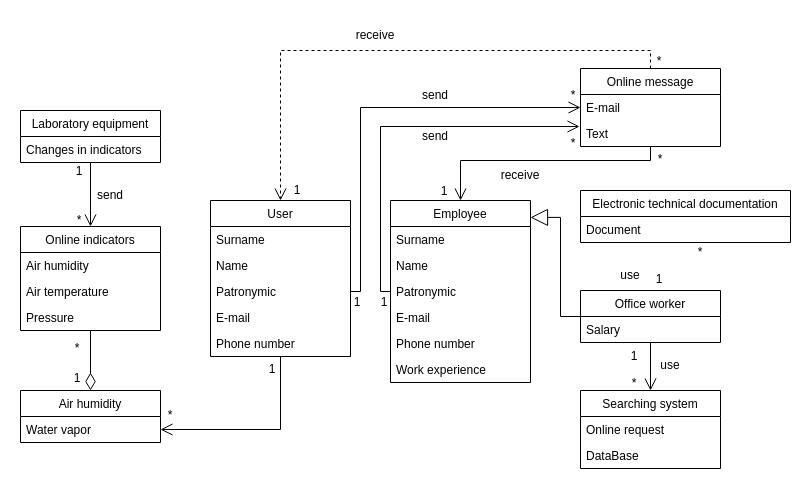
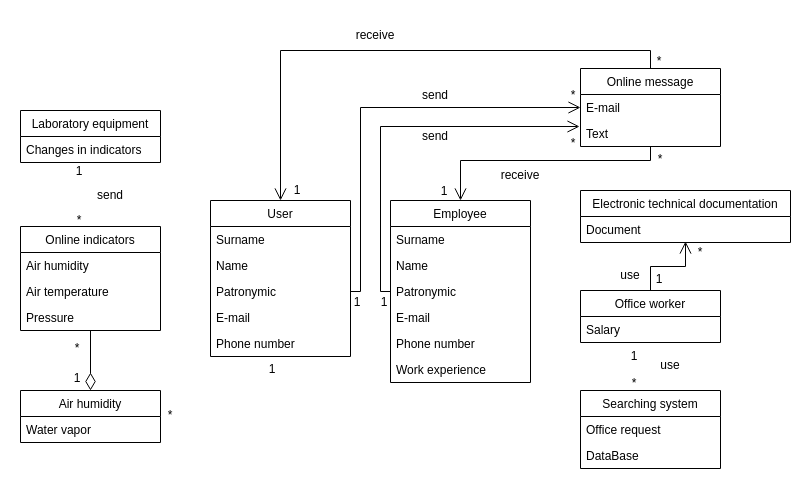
- <mxCell id="36" style="edgeStyle=orthogonalEdgeStyle;rounded=0;orthogonalLoop=1;jettySize=auto;html=1;entryX=0.5;entryY=0;entryDx=0;entryDy=0;strokeWidth=1;endArrow=open;endFill=0;endSize=10;exitX=0.5;exitY=0;exitDx=0;exitDy=0;dashed=1;" edge="1" parent="1" source="38" target="3"><mxGeometry relative="1" as="geometry"><Array as="points"><mxPoint x="650" y="50" /><mxPoint x="280" y="50" /></Array></mxGeometry></mxCell>
+ <mxCell id="36" style="edgeStyle=orthogonalEdgeStyle;rounded=0;orthogonalLoop=1;jettySize=auto;html=1;entryX=0.5;entryY=0;entryDx=0;entryDy=0;strokeWidth=1;endArrow=open;endFill=0;endSize=10;exitX=0.5;exitY=0;exitDx=0;exitDy=0;" edge="1" parent="1" source="38" target="3"><mxGeometry relative="1" as="geometry"><Array as="points"><mxPoint x="650" y="50" /><mxPoint x="280" y="50" /></Array></mxGeometry></mxCell>
- <mxCell id="16" style="edgeStyle=orthogonalEdgeStyle;rounded=0;orthogonalLoop=1;jettySize=auto;html=1;entryX=0.5;entryY=0;entryDx=0;entryDy=0;strokeWidth=1;endArrow=open;endFill=0;endSize=10;" edge="1" parent="1" source="17" target="20"><mxGeometry relative="1" as="geometry" /></mxCell>
+ <mxCell id="33" style="edgeStyle=orthogonalEdgeStyle;rounded=0;orthogonalLoop=1;jettySize=auto;html=1;entryX=0.5;entryY=0.962;entryDx=0;entryDy=0;entryPerimeter=0;strokeWidth=1;endArrow=open;endFill=0;endSize=10;" edge="1" parent="1" source="34" target="30"><mxGeometry relative="1" as="geometry" /></mxCell>
- <mxCell id="31" style="edgeStyle=orthogonalEdgeStyle;rounded=0;orthogonalLoop=1;jettySize=auto;html=1;entryX=1;entryY=0.093;entryDx=0;entryDy=0;entryPerimeter=0;endArrow=block;endFill=0;strokeWidth=1;endSize=15;" edge="1" parent="1" source="34" target="9"><mxGeometry relative="1" as="geometry" /></mxCell>
- <mxCell id="32" style="edgeStyle=orthogonalEdgeStyle;rounded=0;orthogonalLoop=1;jettySize=auto;html=1;entryX=0.5;entryY=0;entryDx=0;entryDy=0;strokeWidth=1;endArrow=open;endFill=0;endSize=10;" edge="1" parent="1" source="34" target="26"><mxGeometry relative="1" as="geometry" /></mxCell>
- <mxCell id="2" style="edgeStyle=orthogonalEdgeStyle;rounded=0;orthogonalLoop=1;jettySize=auto;html=1;entryX=1;entryY=0.5;entryDx=0;entryDy=0;strokeWidth=1;endArrow=open;endFill=0;endSize=10;" edge="1" parent="1" source="3" target="25"><mxGeometry relative="1" as="geometry" /></mxCell>
- <mxCell id="27" value="Online request" style="text;strokeColor=none;fillColor=none;align=left;verticalAlign=top;spacingLeft=4;spacingRight=4;overflow=hidden;rotatable=0;points=[[0,0.5],[1,0.5]];portConstraint=eastwest;" vertex="1" parent="26"><mxGeometry y="26" width="140" height="26" as="geometry" /></mxCell>
+ <mxCell id="27" value="Office request" style="text;strokeColor=none;fillColor=none;align=left;verticalAlign=top;spacingLeft=4;spacingRight=4;overflow=hidden;rotatable=0;points=[[0,0.5],[1,0.5]];portConstraint=eastwest;" vertex="1" parent="26"><mxGeometry y="26" width="140" height="26" as="geometry" /></mxCell>
